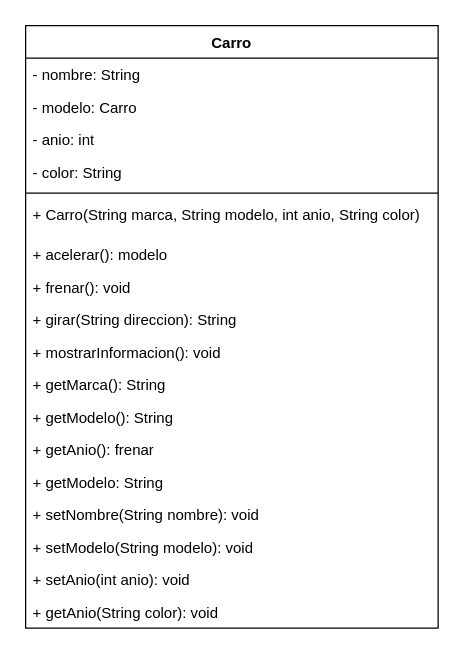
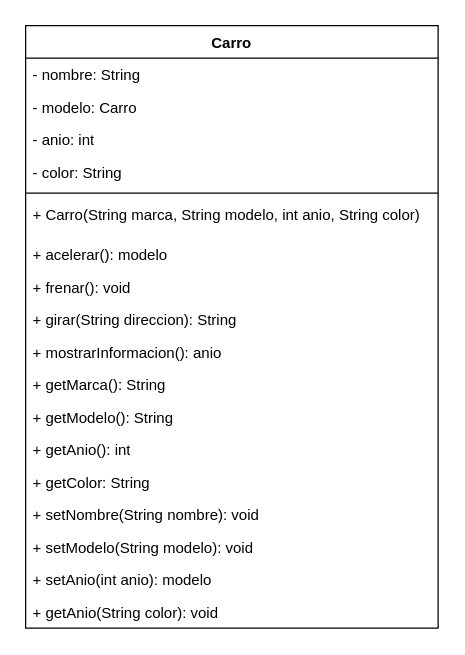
- <mxCell id="12" value="+ mostrarInformacion(): void" style="text;strokeColor=none;fillColor=none;align=left;verticalAlign=top;spacingLeft=4;spacingRight=4;overflow=hidden;rotatable=0;points=[[0,0.5],[1,0.5]];portConstraint=eastwest;whiteSpace=wrap;html=1;" vertex="1" parent="2"><mxGeometry y="248" width="330" height="26" as="geometry" /></mxCell>
+ <mxCell id="12" value="+ mostrarInformacion(): anio" style="text;strokeColor=none;fillColor=none;align=left;verticalAlign=top;spacingLeft=4;spacingRight=4;overflow=hidden;rotatable=0;points=[[0,0.5],[1,0.5]];portConstraint=eastwest;whiteSpace=wrap;html=1;" vertex="1" parent="2"><mxGeometry y="248" width="330" height="26" as="geometry" /></mxCell>
- <mxCell id="15" value="+ getAnio(): frenar" style="text;strokeColor=none;fillColor=none;align=left;verticalAlign=top;spacingLeft=4;spacingRight=4;overflow=hidden;rotatable=0;points=[[0,0.5],[1,0.5]];portConstraint=eastwest;whiteSpace=wrap;html=1;" vertex="1" parent="2"><mxGeometry y="326" width="330" height="26" as="geometry" /></mxCell>
+ <mxCell id="15" value="+ getAnio(): int" style="text;strokeColor=none;fillColor=none;align=left;verticalAlign=top;spacingLeft=4;spacingRight=4;overflow=hidden;rotatable=0;points=[[0,0.5],[1,0.5]];portConstraint=eastwest;whiteSpace=wrap;html=1;" vertex="1" parent="2"><mxGeometry y="326" width="330" height="26" as="geometry" /></mxCell>
- <mxCell id="16" value="+ getModelo: String" style="text;strokeColor=none;fillColor=none;align=left;verticalAlign=top;spacingLeft=4;spacingRight=4;overflow=hidden;rotatable=0;points=[[0,0.5],[1,0.5]];portConstraint=eastwest;whiteSpace=wrap;html=1;" vertex="1" parent="2"><mxGeometry y="352" width="330" height="26" as="geometry" /></mxCell>
+ <mxCell id="16" value="+ getColor: String" style="text;strokeColor=none;fillColor=none;align=left;verticalAlign=top;spacingLeft=4;spacingRight=4;overflow=hidden;rotatable=0;points=[[0,0.5],[1,0.5]];portConstraint=eastwest;whiteSpace=wrap;html=1;" vertex="1" parent="2"><mxGeometry y="352" width="330" height="26" as="geometry" /></mxCell>
- <mxCell id="19" value="+ setAnio(int anio): void" style="text;strokeColor=none;fillColor=none;align=left;verticalAlign=top;spacingLeft=4;spacingRight=4;overflow=hidden;rotatable=0;points=[[0,0.5],[1,0.5]];portConstraint=eastwest;whiteSpace=wrap;html=1;" vertex="1" parent="2"><mxGeometry y="430" width="330" height="26" as="geometry" /></mxCell>
+ <mxCell id="19" value="+ setAnio(int anio): modelo" style="text;strokeColor=none;fillColor=none;align=left;verticalAlign=top;spacingLeft=4;spacingRight=4;overflow=hidden;rotatable=0;points=[[0,0.5],[1,0.5]];portConstraint=eastwest;whiteSpace=wrap;html=1;" vertex="1" parent="2"><mxGeometry y="430" width="330" height="26" as="geometry" /></mxCell>
